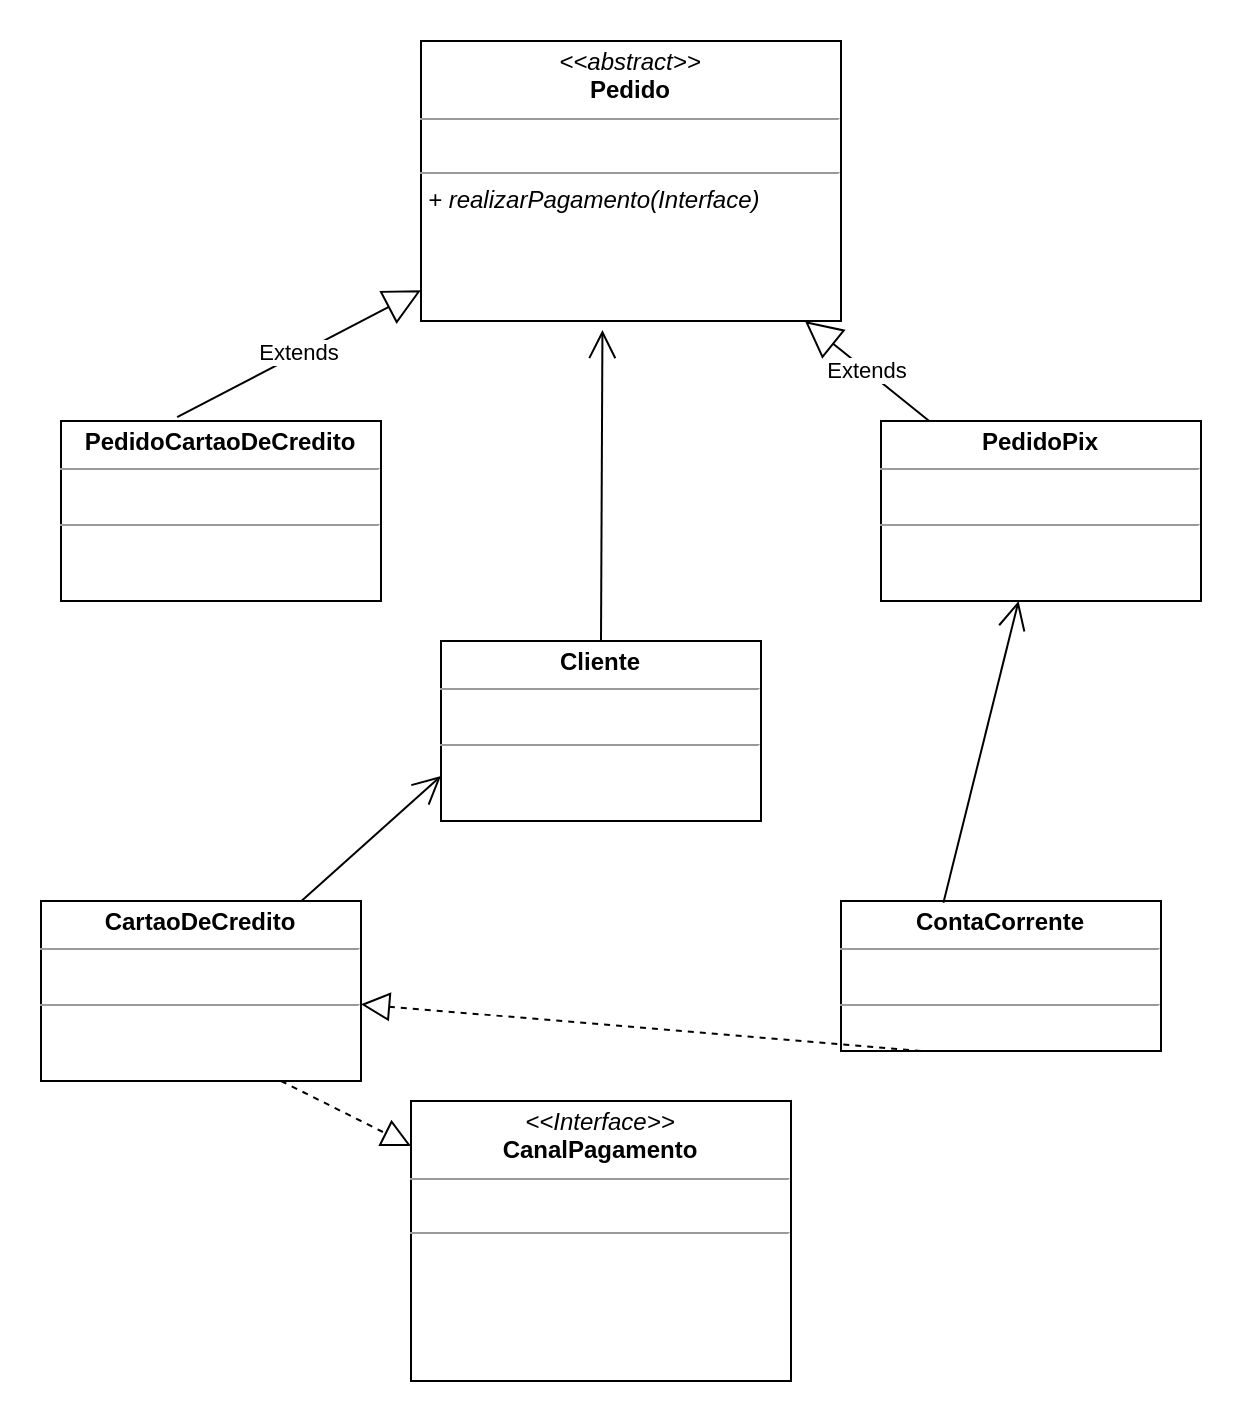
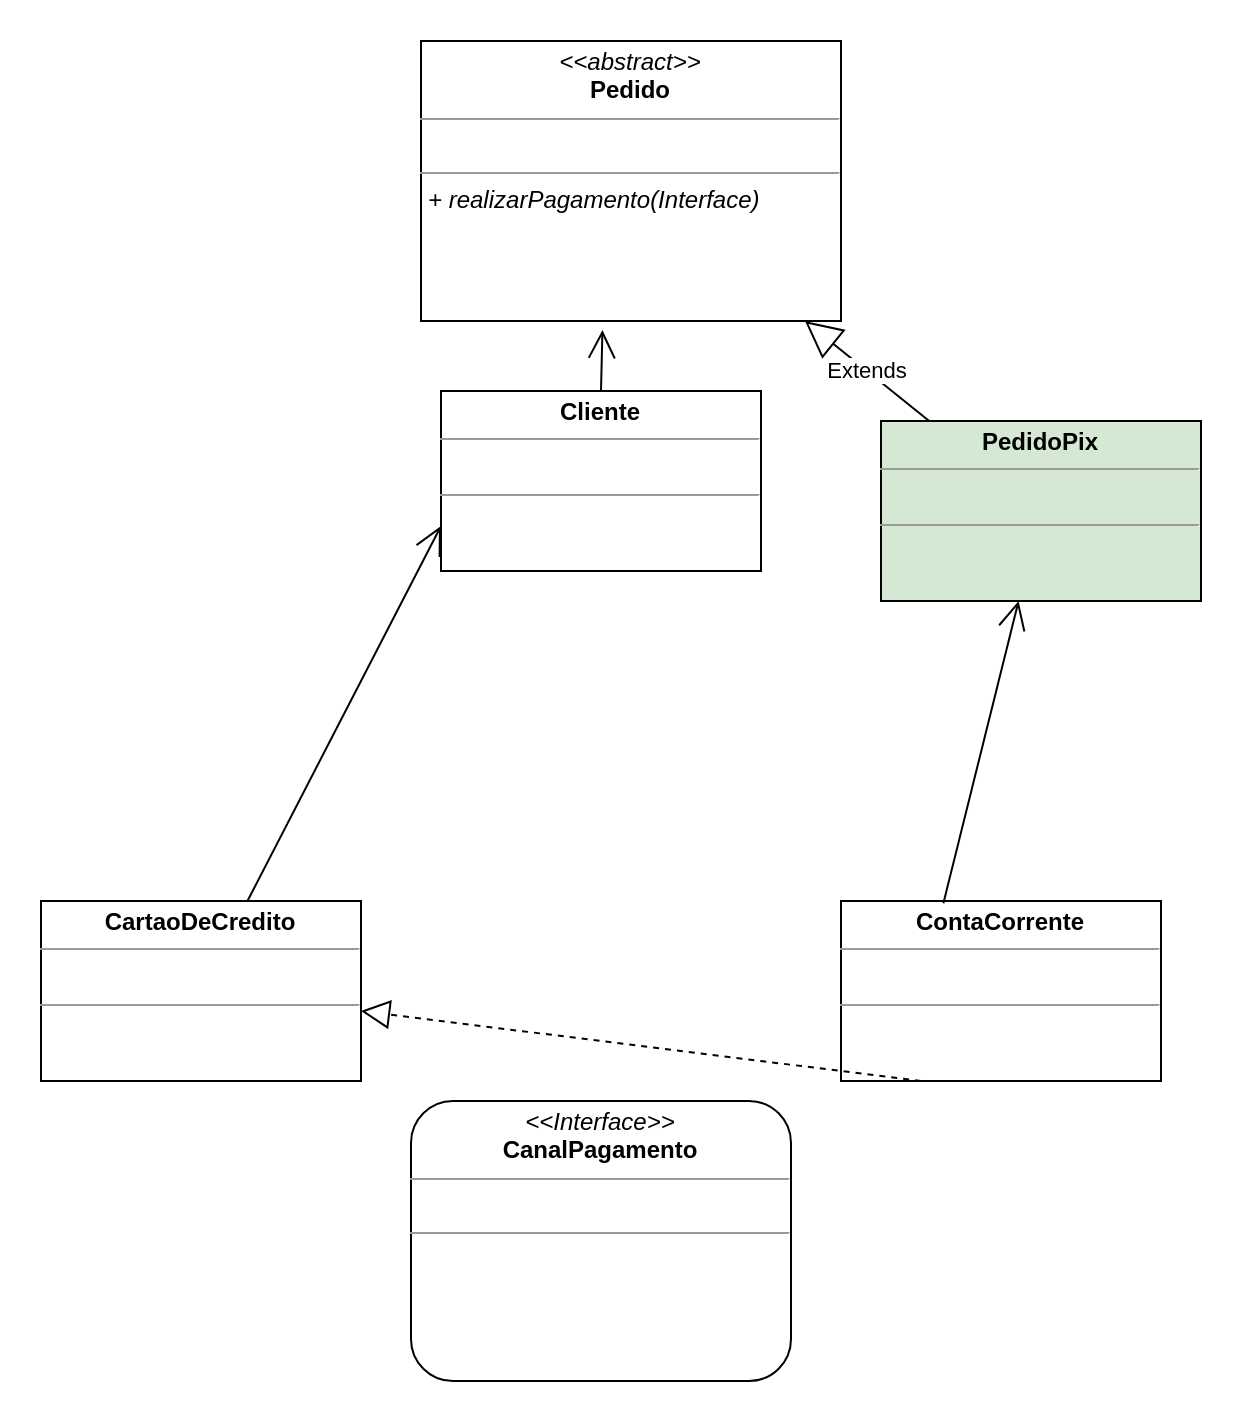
- <mxCell id="5" value="Extends" style="endArrow=block;endSize=16;endFill=0;html=1;rounded=0;exitX=0.363;exitY=-0.022;exitDx=0;exitDy=0;exitPerimeter=0;" edge="1" parent="1" source="4" target="2"><mxGeometry width="160" relative="1" as="geometry"><mxPoint x="60" y="150" as="sourcePoint" /><mxPoint x="220" y="150" as="targetPoint" /></mxGeometry></mxCell>
- <mxCell id="4" value="&lt;p style=&quot;margin:0px;margin-top:4px;text-align:center;&quot;&gt;&lt;b&gt;PedidoCartaoDeCredito&lt;/b&gt;&lt;/p&gt;&lt;hr size=&quot;1&quot;&gt;&lt;p style=&quot;margin:0px;margin-left:4px;&quot;&gt;&lt;br&gt;&lt;/p&gt;&lt;hr size=&quot;1&quot;&gt;&lt;p style=&quot;margin:0px;margin-left:4px;&quot;&gt;&lt;br&gt;&lt;/p&gt;" style="verticalAlign=top;align=left;overflow=fill;fontSize=12;fontFamily=Helvetica;html=1;" vertex="1" parent="1"><mxGeometry x="30" y="210" width="160" height="90" as="geometry" /></mxCell>
- <mxCell id="3" value="&lt;p style=&quot;margin:0px;margin-top:4px;text-align:center;&quot;&gt;&lt;b&gt;PedidoPix&lt;/b&gt;&lt;/p&gt;&lt;hr size=&quot;1&quot;&gt;&lt;p style=&quot;margin:0px;margin-left:4px;&quot;&gt;&lt;br&gt;&lt;/p&gt;&lt;hr size=&quot;1&quot;&gt;&lt;p style=&quot;margin:0px;margin-left:4px;&quot;&gt;&lt;br&gt;&lt;/p&gt;" style="verticalAlign=top;align=left;overflow=fill;fontSize=12;fontFamily=Helvetica;html=1;" vertex="1" parent="1"><mxGeometry x="440" y="210" width="160" height="90" as="geometry" /></mxCell>
+ <mxCell id="3" value="&lt;p style=&quot;margin:0px;margin-top:4px;text-align:center;&quot;&gt;&lt;b&gt;PedidoPix&lt;/b&gt;&lt;/p&gt;&lt;hr size=&quot;1&quot;&gt;&lt;p style=&quot;margin:0px;margin-left:4px;&quot;&gt;&lt;br&gt;&lt;/p&gt;&lt;hr size=&quot;1&quot;&gt;&lt;p style=&quot;margin:0px;margin-left:4px;&quot;&gt;&lt;br&gt;&lt;/p&gt;" style="verticalAlign=top;align=left;overflow=fill;fontSize=12;fontFamily=Helvetica;html=1;fillColor=#d5e8d4;" vertex="1" parent="1"><mxGeometry x="440" y="210" width="160" height="90" as="geometry" /></mxCell>
- <mxCell id="7" value="&lt;p style=&quot;margin:0px;margin-top:4px;text-align:center;&quot;&gt;&lt;b&gt;Cliente&lt;/b&gt;&lt;/p&gt;&lt;hr size=&quot;1&quot;&gt;&lt;p style=&quot;margin:0px;margin-left:4px;&quot;&gt;&lt;br&gt;&lt;/p&gt;&lt;hr size=&quot;1&quot;&gt;&lt;p style=&quot;margin:0px;margin-left:4px;&quot;&gt;&lt;br&gt;&lt;/p&gt;" style="verticalAlign=top;align=left;overflow=fill;fontSize=12;fontFamily=Helvetica;html=1;" vertex="1" parent="1"><mxGeometry x="220" y="320" width="160" height="90" as="geometry" /></mxCell>
+ <mxCell id="7" value="&lt;p style=&quot;margin:0px;margin-top:4px;text-align:center;&quot;&gt;&lt;b&gt;Cliente&lt;/b&gt;&lt;/p&gt;&lt;hr size=&quot;1&quot;&gt;&lt;p style=&quot;margin:0px;margin-left:4px;&quot;&gt;&lt;br&gt;&lt;/p&gt;&lt;hr size=&quot;1&quot;&gt;&lt;p style=&quot;margin:0px;margin-left:4px;&quot;&gt;&lt;br&gt;&lt;/p&gt;" style="verticalAlign=top;align=left;overflow=fill;fontSize=12;fontFamily=Helvetica;html=1;" vertex="1" parent="1"><mxGeometry x="220" y="195" width="160" height="90" as="geometry" /></mxCell>
- <mxCell id="10" value="&lt;p style=&quot;margin:0px;margin-top:4px;text-align:center;&quot;&gt;&lt;b&gt;ContaCorrente&lt;/b&gt;&lt;/p&gt;&lt;hr size=&quot;1&quot;&gt;&lt;p style=&quot;margin:0px;margin-left:4px;&quot;&gt;&lt;br&gt;&lt;/p&gt;&lt;hr size=&quot;1&quot;&gt;&lt;p style=&quot;margin:0px;margin-left:4px;&quot;&gt;&lt;br&gt;&lt;/p&gt;" style="verticalAlign=top;align=left;overflow=fill;fontSize=12;fontFamily=Helvetica;html=1;" vertex="1" parent="1"><mxGeometry x="420" y="450" width="160" height="75" as="geometry" /></mxCell>
+ <mxCell id="10" value="&lt;p style=&quot;margin:0px;margin-top:4px;text-align:center;&quot;&gt;&lt;b&gt;ContaCorrente&lt;/b&gt;&lt;/p&gt;&lt;hr size=&quot;1&quot;&gt;&lt;p style=&quot;margin:0px;margin-left:4px;&quot;&gt;&lt;br&gt;&lt;/p&gt;&lt;hr size=&quot;1&quot;&gt;&lt;p style=&quot;margin:0px;margin-left:4px;&quot;&gt;&lt;br&gt;&lt;/p&gt;" style="verticalAlign=top;align=left;overflow=fill;fontSize=12;fontFamily=Helvetica;html=1;" vertex="1" parent="1"><mxGeometry x="420" y="450" width="160" height="90" as="geometry" /></mxCell>
- <mxCell id="14" value="" style="endArrow=block;dashed=1;endFill=0;endSize=12;html=1;rounded=0;exitX=0.75;exitY=1;exitDx=0;exitDy=0;" edge="1" parent="1" source="9" target="13"><mxGeometry width="160" relative="1" as="geometry"><mxPoint x="-10" y="590" as="sourcePoint" /><mxPoint x="150" y="590" as="targetPoint" /></mxGeometry></mxCell>
- <mxCell id="13" value="&lt;p style=&quot;margin:0px;margin-top:4px;text-align:center;&quot;&gt;&lt;i&gt;&amp;lt;&amp;lt;Interface&amp;gt;&amp;gt;&lt;/i&gt;&lt;br&gt;&lt;b&gt;CanalPagamento&lt;/b&gt;&lt;/p&gt;&lt;hr size=&quot;1&quot;&gt;&lt;p style=&quot;margin:0px;margin-left:4px;&quot;&gt;&lt;br&gt;&lt;/p&gt;&lt;hr size=&quot;1&quot;&gt;&lt;p style=&quot;margin:0px;margin-left:4px;&quot;&gt;&lt;br&gt;&lt;/p&gt;" style="verticalAlign=top;align=left;overflow=fill;fontSize=12;fontFamily=Helvetica;html=1;" vertex="1" parent="1"><mxGeometry x="205" y="550" width="190" height="140" as="geometry" /></mxCell>
+ <mxCell id="13" value="&lt;p style=&quot;margin:0px;margin-top:4px;text-align:center;&quot;&gt;&lt;i&gt;&amp;lt;&amp;lt;Interface&amp;gt;&amp;gt;&lt;/i&gt;&lt;br&gt;&lt;b&gt;CanalPagamento&lt;/b&gt;&lt;/p&gt;&lt;hr size=&quot;1&quot;&gt;&lt;p style=&quot;margin:0px;margin-left:4px;&quot;&gt;&lt;br&gt;&lt;/p&gt;&lt;hr size=&quot;1&quot;&gt;&lt;p style=&quot;margin:0px;margin-left:4px;&quot;&gt;&lt;br&gt;&lt;/p&gt;" style="verticalAlign=top;align=left;overflow=fill;fontSize=12;fontFamily=Helvetica;html=1;rounded=1;" vertex="1" parent="1"><mxGeometry x="205" y="550" width="190" height="140" as="geometry" /></mxCell>
